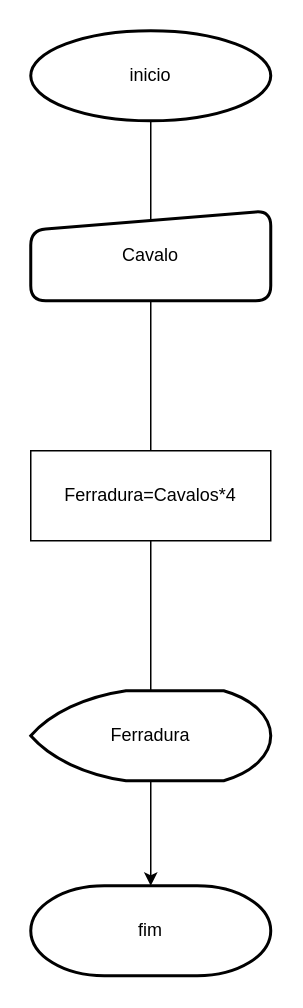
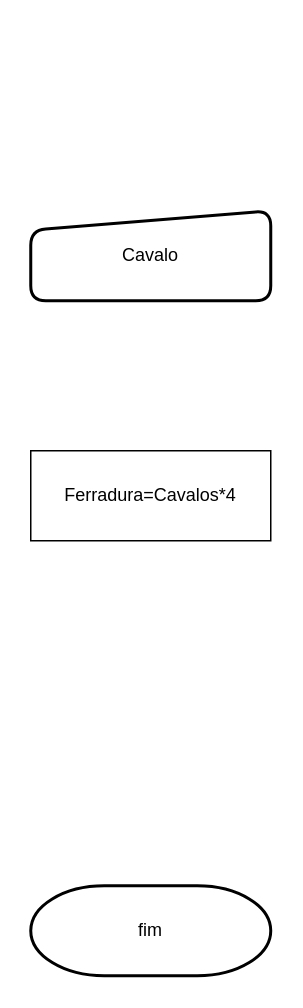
- <mxCell id="3" value="inicio" style="strokeWidth=2;html=1;shape=mxgraph.flowchart.start_1;whiteSpace=wrap;" parent="1" vertex="1"><mxGeometry x="20" y="20" width="160" height="60" as="geometry" /></mxCell>
- <mxCell id="2" style="edgeStyle=orthogonalEdgeStyle;rounded=0;orthogonalLoop=1;jettySize=auto;html=1;exitX=0.5;exitY=1;exitDx=0;exitDy=0;exitPerimeter=0;" parent="1" source="3" target="7" edge="1"><mxGeometry relative="1" as="geometry"><mxPoint x="100" y="400" as="targetPoint" /></mxGeometry></mxCell>
- <mxCell id="6" value="Ferradura" style="strokeWidth=2;html=1;shape=mxgraph.flowchart.display;whiteSpace=wrap;" parent="1" vertex="1"><mxGeometry x="20" y="460" width="160" height="60" as="geometry" /></mxCell>
